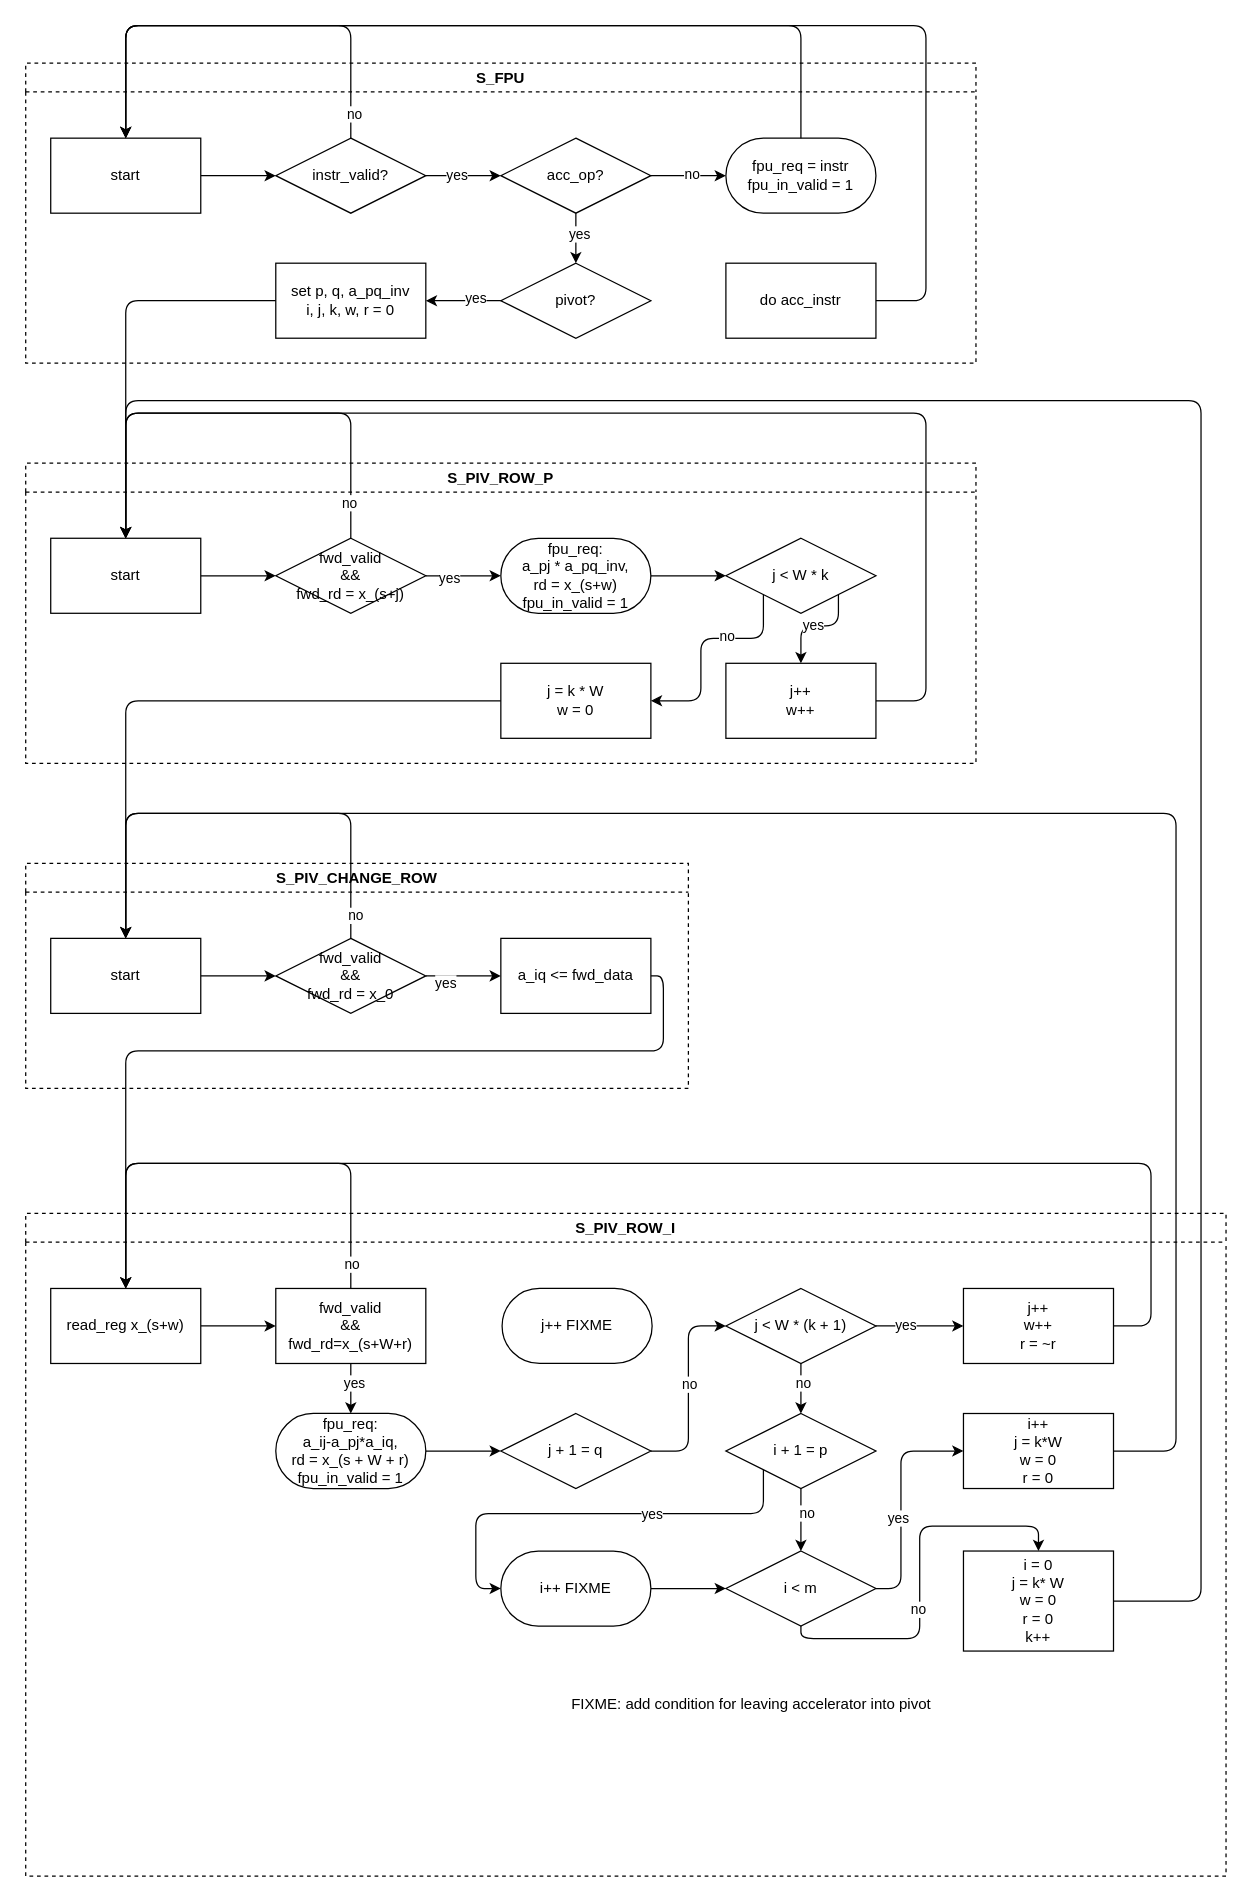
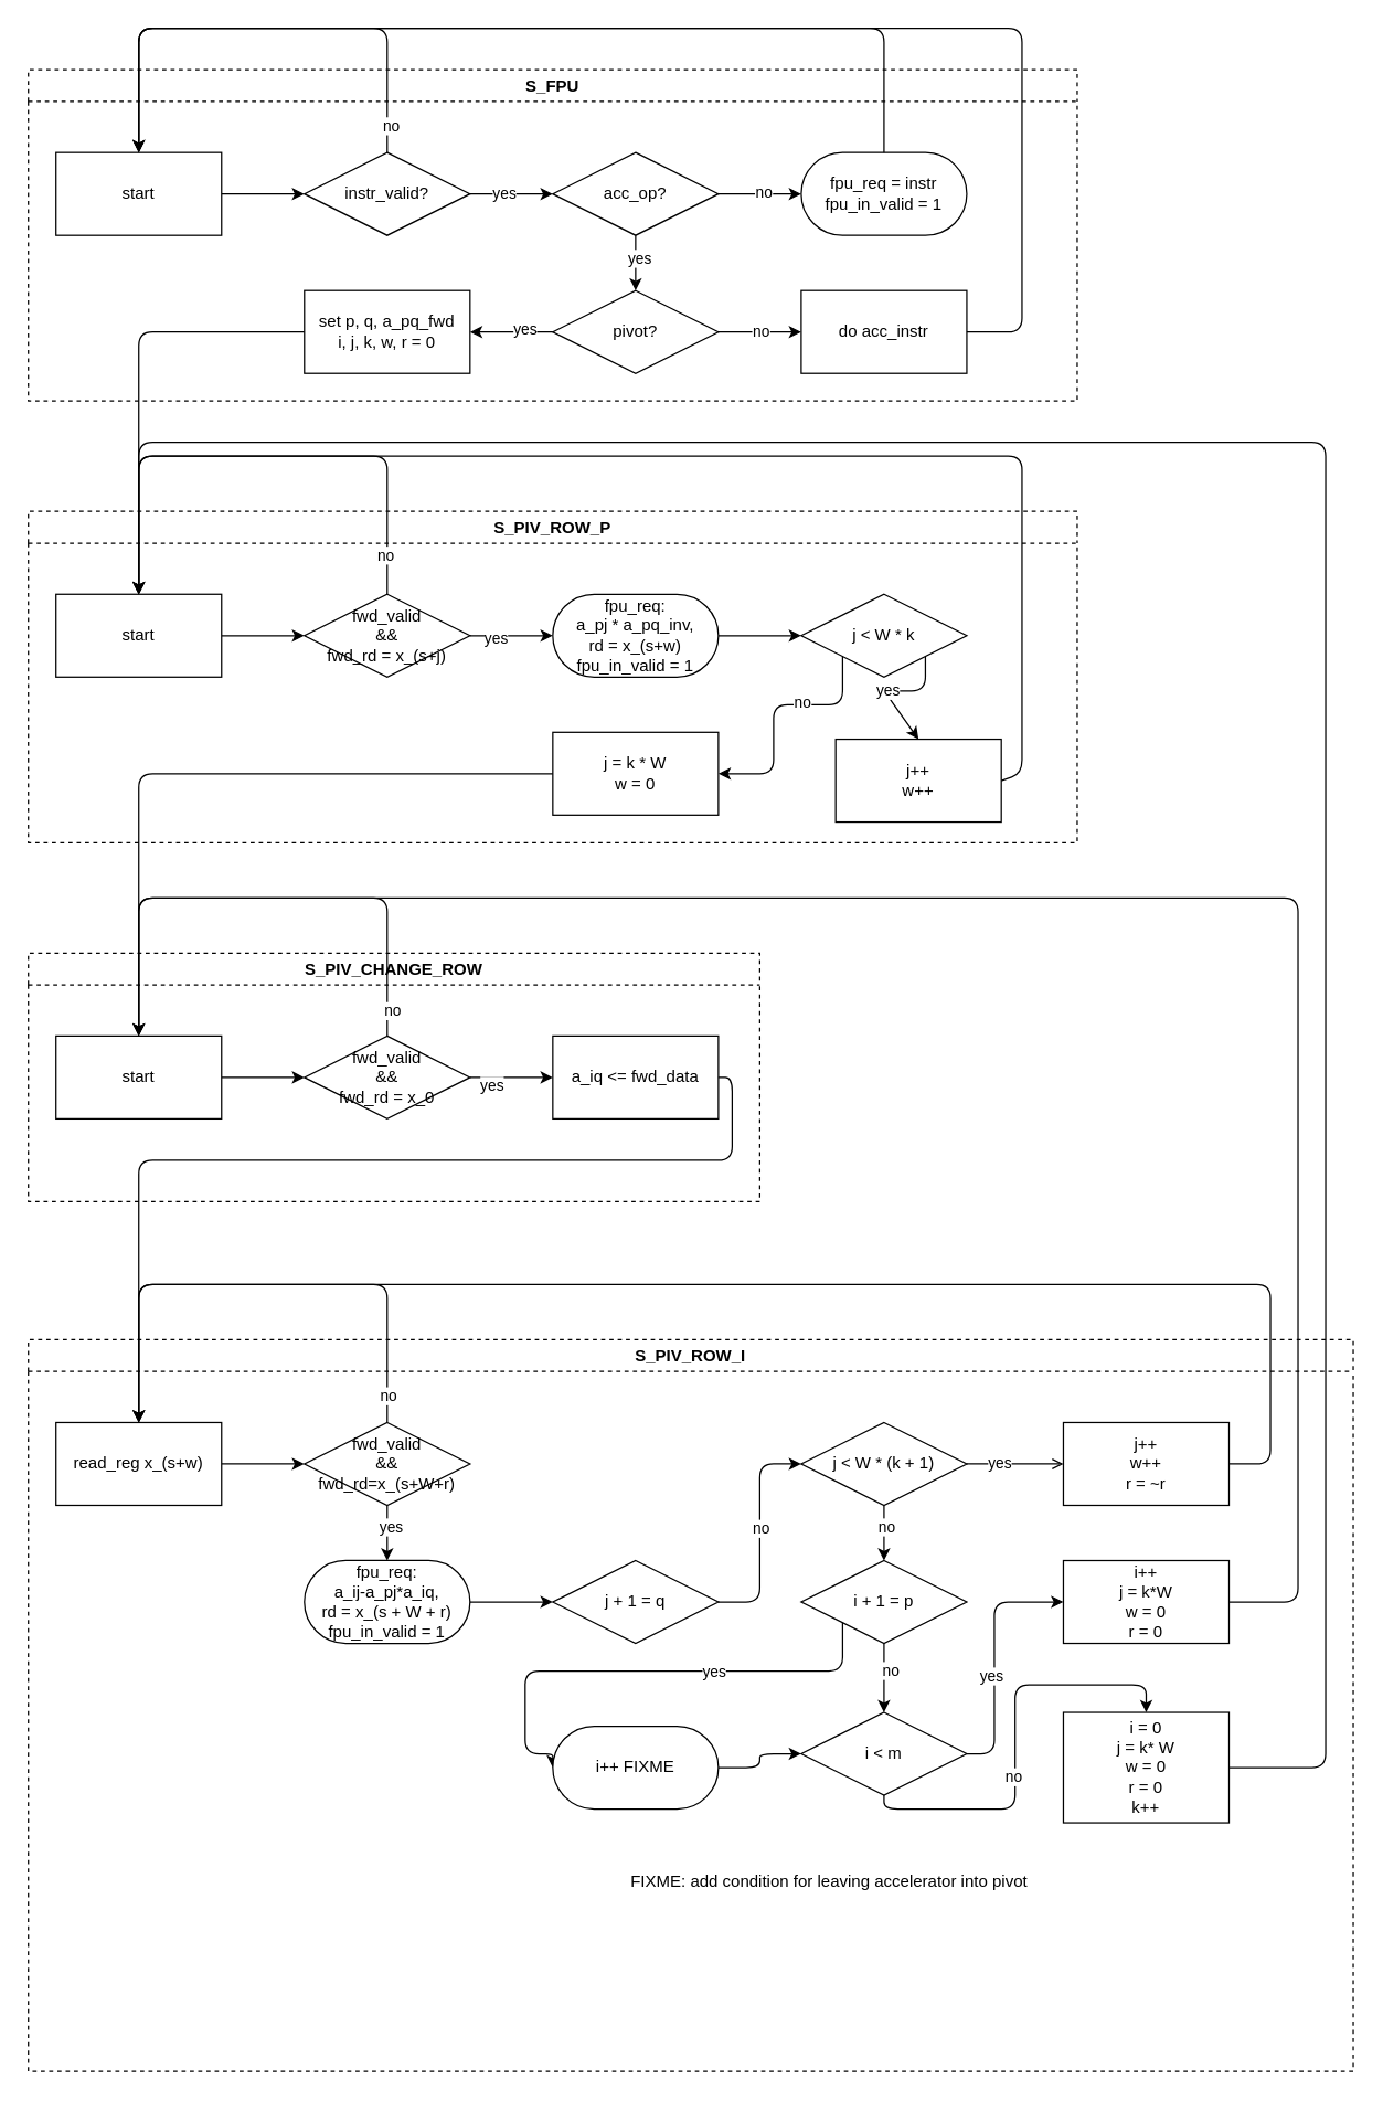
- <mxCell id="8" value="&lt;font style=&quot;color: rgb(0, 0, 0);&quot;&gt;set p, q, a_pq_inv&lt;/font&gt;&lt;div&gt;&lt;font style=&quot;color: rgb(0, 0, 0);&quot;&gt;i, j, k, w, r = 0&lt;/font&gt;&lt;/div&gt;" style="rounded=0;whiteSpace=wrap;html=1;" parent="2" vertex="1"><mxGeometry x="200" y="160" width="120" height="60" as="geometry" /></mxCell>
+ <mxCell id="8" value="&lt;font style=&quot;color: rgb(0, 0, 0);&quot;&gt;set p, q, a_pq_fwd&lt;/font&gt;&lt;div&gt;&lt;font style=&quot;color: rgb(0, 0, 0);&quot;&gt;i, j, k, w, r = 0&lt;/font&gt;&lt;/div&gt;" style="rounded=0;whiteSpace=wrap;html=1;" parent="2" vertex="1"><mxGeometry x="200" y="160" width="120" height="60" as="geometry" /></mxCell>
+ <mxCell id="22" style="edgeStyle=none;html=1;exitX=1;exitY=0.5;exitDx=0;exitDy=0;entryX=0;entryY=0.5;entryDx=0;entryDy=0;" parent="9" source="21" target="14" edge="1"><mxGeometry relative="1" as="geometry" /></mxCell>
+ <mxCell id="23" value="no" style="edgeLabel;html=1;align=center;verticalAlign=middle;resizable=0;points=[];" parent="22" vertex="1" connectable="0"><mxGeometry y="1" relative="1" as="geometry"><mxPoint as="offset" /></mxGeometry></mxCell>
- <mxCell id="30" value="j++&lt;div&gt;w++&lt;/div&gt;" style="rounded=1;whiteSpace=wrap;html=1;arcSize=0;" parent="9" vertex="1"><mxGeometry x="560" y="160" width="120" height="60" as="geometry" /></mxCell>
+ <mxCell id="30" value="j++&lt;div&gt;w++&lt;/div&gt;" style="rounded=1;whiteSpace=wrap;html=1;arcSize=0;" parent="9" vertex="1"><mxGeometry x="585" y="165" width="120" height="60" as="geometry" /></mxCell>
- <mxCell id="60" value="fwd_valid&lt;br&gt;&amp;amp;&amp;amp;&lt;br&gt;fwd_rd=x_(s+W+r)" style="whiteSpace=wrap;html=1;rounded=0;" parent="53" vertex="1"><mxGeometry x="200" y="60" width="120" height="60" as="geometry" /></mxCell>
+ <mxCell id="60" value="fwd_valid&lt;br&gt;&amp;amp;&amp;amp;&lt;br&gt;fwd_rd=x_(s+W+r)" style="rhombus;whiteSpace=wrap;html=1;" parent="53" vertex="1"><mxGeometry x="200" y="60" width="120" height="60" as="geometry" /></mxCell>
- <mxCell id="80" value="j++ FIXME" style="rounded=1;whiteSpace=wrap;html=1;arcSize=50;" parent="53" vertex="1"><mxGeometry x="381" y="60" width="120" height="60" as="geometry" /></mxCell>
- <mxCell id="63" style="edgeStyle=orthogonalEdgeStyle;html=1;exitX=1;exitY=0.5;exitDx=0;exitDy=0;entryX=0;entryY=0.5;entryDx=0;entryDy=0;" parent="53" source="67" target="69" edge="1"><mxGeometry relative="1" as="geometry" /></mxCell>
+ <mxCell id="63" style="edgeStyle=orthogonalEdgeStyle;html=1;exitX=1;exitY=0.5;exitDx=0;exitDy=0;entryX=0;entryY=0.5;entryDx=0;entryDy=0;endArrow=open;" parent="53" source="67" target="69" edge="1"><mxGeometry relative="1" as="geometry" /></mxCell>
- <mxCell id="87" value="i++ FIXME" style="rounded=1;whiteSpace=wrap;html=1;arcSize=50;" parent="53" vertex="1"><mxGeometry x="380" y="270" width="120" height="60" as="geometry" /></mxCell>
+ <mxCell id="87" value="i++ FIXME" style="rounded=1;whiteSpace=wrap;html=1;arcSize=50;" parent="53" vertex="1"><mxGeometry x="380" y="280" width="120" height="60" as="geometry" /></mxCell>
